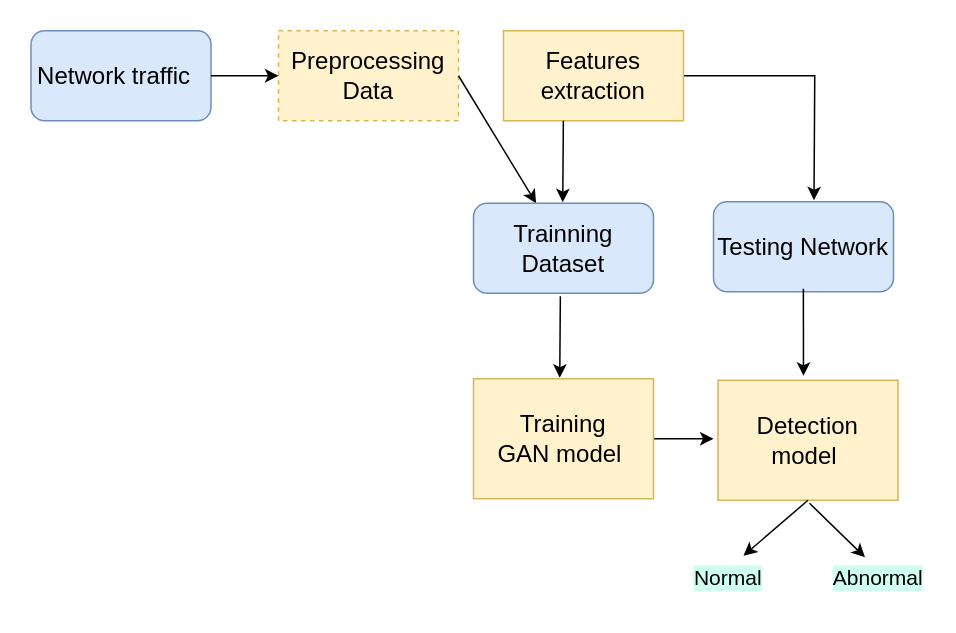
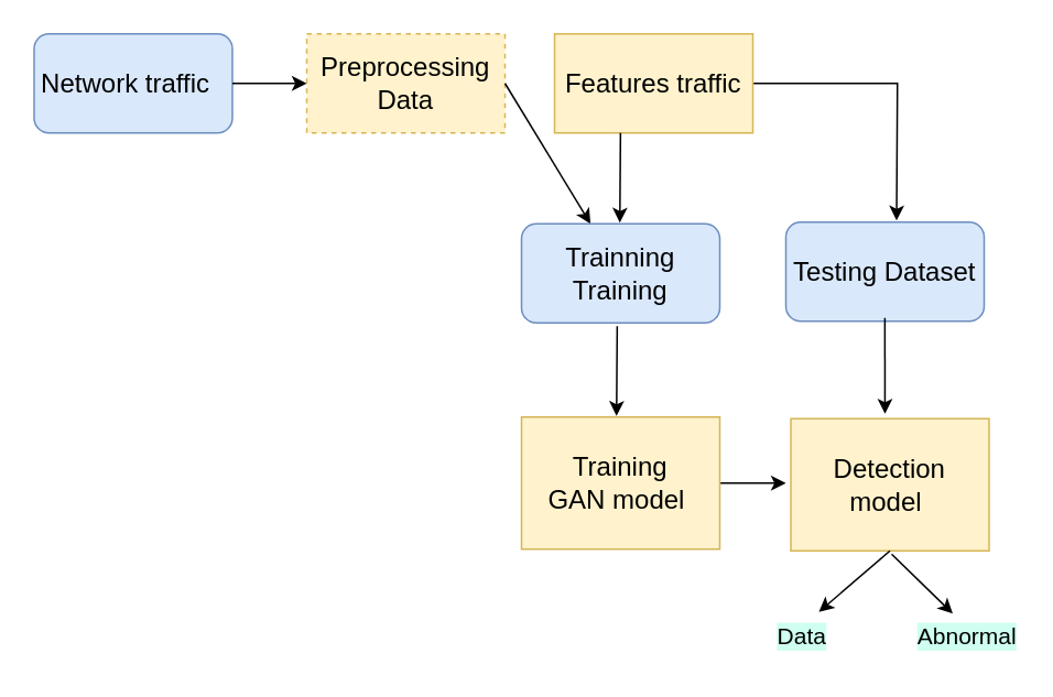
- <mxCell id="4" value="&lt;font style=&quot;font-size: 16px;&quot;&gt;Features extraction&lt;/font&gt;" style="rounded=0;whiteSpace=wrap;html=1;fillColor=#fff2cc;strokeColor=#d6b656;" vertex="1" parent="1"><mxGeometry x="335" y="20" width="120" height="60" as="geometry" /></mxCell>
+ <mxCell id="4" value="&lt;font style=&quot;font-size: 16px;&quot;&gt;Features traffic&lt;/font&gt;" style="rounded=0;whiteSpace=wrap;html=1;fillColor=#fff2cc;strokeColor=#d6b656;" vertex="1" parent="1"><mxGeometry x="335" y="20" width="120" height="60" as="geometry" /></mxCell>
- <mxCell id="8" value="&lt;span style=&quot;font-size: 16px;&quot;&gt;Testing Network&lt;/span&gt;" style="rounded=1;whiteSpace=wrap;html=1;labelBackgroundColor=none;fontSize=16;fillColor=#dae8fc;strokeColor=#6c8ebf;" vertex="1" parent="1"><mxGeometry x="475" y="134" width="120" height="60" as="geometry" /></mxCell>
+ <mxCell id="8" value="&lt;span style=&quot;font-size: 16px;&quot;&gt;Testing Dataset&lt;/span&gt;" style="rounded=1;whiteSpace=wrap;html=1;labelBackgroundColor=none;fontSize=16;fillColor=#dae8fc;strokeColor=#6c8ebf;" vertex="1" parent="1"><mxGeometry x="475" y="134" width="120" height="60" as="geometry" /></mxCell>
- <mxCell id="14" value="&lt;span style=&quot;&quot;&gt;Trainning Dataset&lt;/span&gt;" style="rounded=1;whiteSpace=wrap;html=1;labelBackgroundColor=none;fontSize=16;fillColor=#dae8fc;strokeColor=#6c8ebf;" vertex="1" parent="1"><mxGeometry x="315" y="135" width="120" height="60" as="geometry" /></mxCell>
+ <mxCell id="14" value="&lt;span style=&quot;&quot;&gt;Trainning Training&lt;/span&gt;" style="rounded=1;whiteSpace=wrap;html=1;labelBackgroundColor=none;fontSize=16;fillColor=#dae8fc;strokeColor=#6c8ebf;" vertex="1" parent="1"><mxGeometry x="315" y="135" width="120" height="60" as="geometry" /></mxCell>
- <mxCell id="18" value="Normal" style="text;html=1;strokeColor=none;fillColor=none;align=center;verticalAlign=middle;whiteSpace=wrap;rounded=0;labelBackgroundColor=#CFFFF0;fontSize=14;" vertex="1" parent="1"><mxGeometry x="455" y="370" width="60" height="30" as="geometry" /></mxCell>
+ <mxCell id="18" value="Data" style="text;html=1;strokeColor=none;fillColor=none;align=center;verticalAlign=middle;whiteSpace=wrap;rounded=0;labelBackgroundColor=#CFFFF0;fontSize=14;" vertex="1" parent="1"><mxGeometry x="455" y="370" width="60" height="30" as="geometry" /></mxCell>
